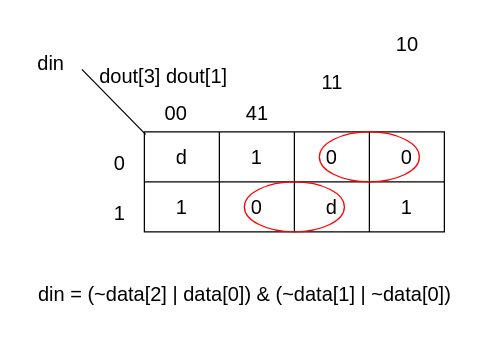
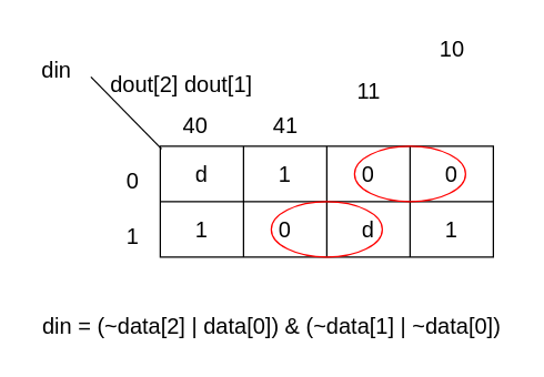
- <mxCell id="20" value="&lt;font style=&quot;font-size: 16px;&quot;&gt;dout[3] dout[1]&lt;/font&gt;" style="text;html=1;align=center;verticalAlign=middle;resizable=0;points=[];autosize=1;strokeColor=none;fillColor=none;" vertex="1" parent="1"><mxGeometry x="65" y="45" width="130" height="30" as="geometry" /></mxCell>
+ <mxCell id="20" value="&lt;font style=&quot;font-size: 16px;&quot;&gt;dout[2] dout[1]&lt;/font&gt;" style="text;html=1;align=center;verticalAlign=middle;resizable=0;points=[];autosize=1;strokeColor=none;fillColor=none;" vertex="1" parent="1"><mxGeometry x="65" y="45" width="130" height="30" as="geometry" /></mxCell>
- <mxCell id="15" value="&lt;font style=&quot;font-size: 16px;&quot;&gt;0&lt;/font&gt;&lt;font style=&quot;font-size: 16px;&quot;&gt;0&lt;/font&gt;" style="text;html=1;align=center;verticalAlign=middle;resizable=0;points=[];autosize=1;strokeColor=none;fillColor=none;" vertex="1" parent="1"><mxGeometry x="120" y="75" width="40" height="30" as="geometry" /></mxCell>
+ <mxCell id="15" value="&lt;font style=&quot;font-size: 16px;&quot;&gt;4&lt;/font&gt;&lt;font style=&quot;font-size: 16px;&quot;&gt;0&lt;/font&gt;" style="text;html=1;align=center;verticalAlign=middle;resizable=0;points=[];autosize=1;strokeColor=none;fillColor=none;" vertex="1" parent="1"><mxGeometry x="120" y="75" width="40" height="30" as="geometry" /></mxCell>
